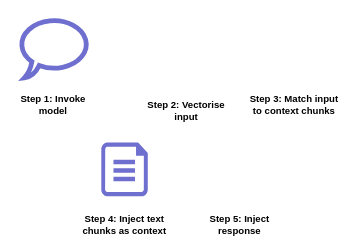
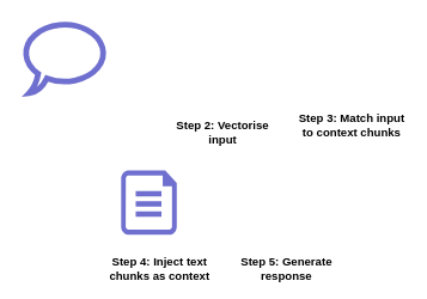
- <mxCell id="2" value="Step 1: Invoke model" style="text;html=1;align=center;verticalAlign=middle;whiteSpace=wrap;rounded=0;fontSize=16;fontStyle=1" vertex="1" parent="1"><mxGeometry x="20" y="153" width="136" height="42" as="geometry" /></mxCell>
- <mxCell id="7" value="Step 4: Inject text chunks as context" style="text;html=1;align=center;verticalAlign=middle;whiteSpace=wrap;rounded=0;fontSize=16;fontStyle=1" vertex="1" parent="1"><mxGeometry x="134" y="353" width="146" height="42" as="geometry" /></mxCell>
+ <mxCell id="7" value="Step 4: Inject text chunks as context" style="text;html=1;align=center;verticalAlign=middle;whiteSpace=wrap;rounded=0;fontSize=16;fontStyle=1" vertex="1" parent="1"><mxGeometry x="149" y="353" width="146" height="42" as="geometry" /></mxCell>
- <mxCell id="9" value="Step 5: Inject response" style="text;html=1;align=center;verticalAlign=middle;whiteSpace=wrap;rounded=0;fontSize=16;fontStyle=1" vertex="1" parent="1"><mxGeometry x="326.25" y="353" width="146" height="42" as="geometry" /></mxCell>
+ <mxCell id="9" value="Step 5: Generate response" style="text;html=1;align=center;verticalAlign=middle;whiteSpace=wrap;rounded=0;fontSize=16;fontStyle=1" vertex="1" parent="1"><mxGeometry x="326.25" y="353" width="146" height="42" as="geometry" /></mxCell>
